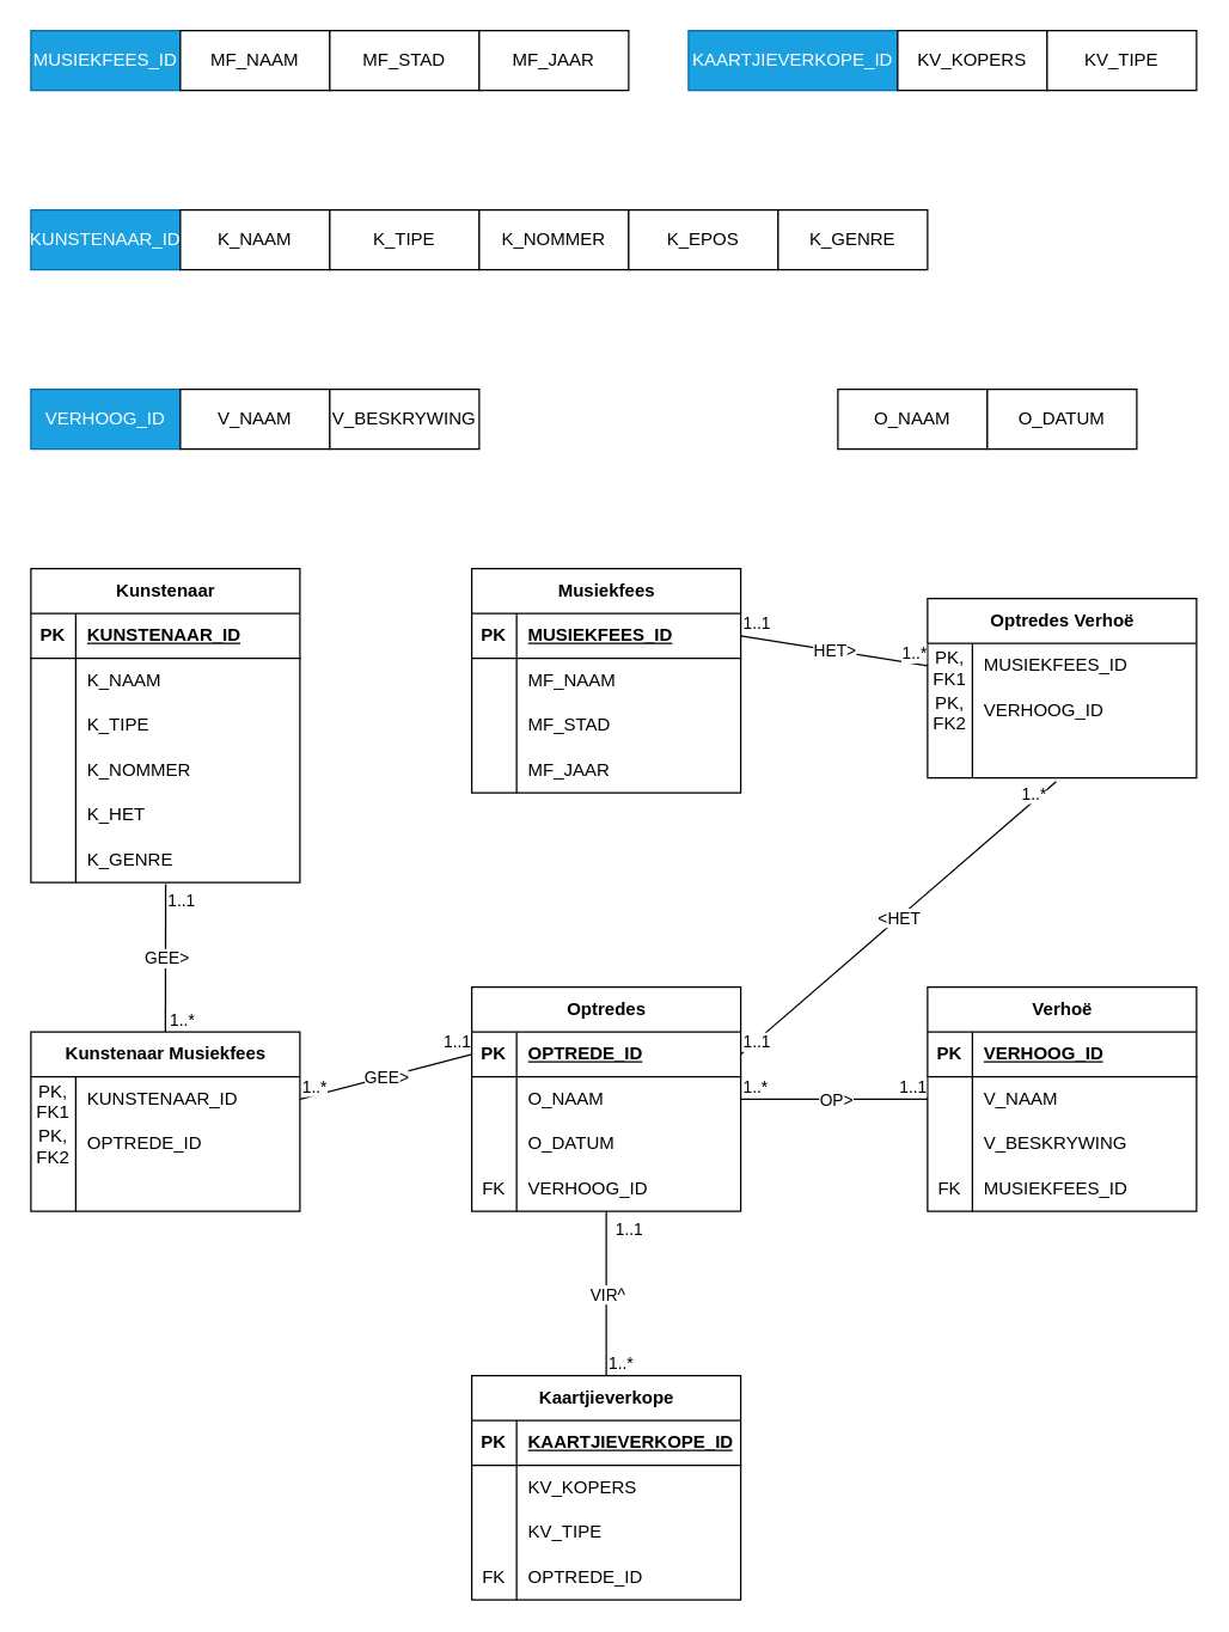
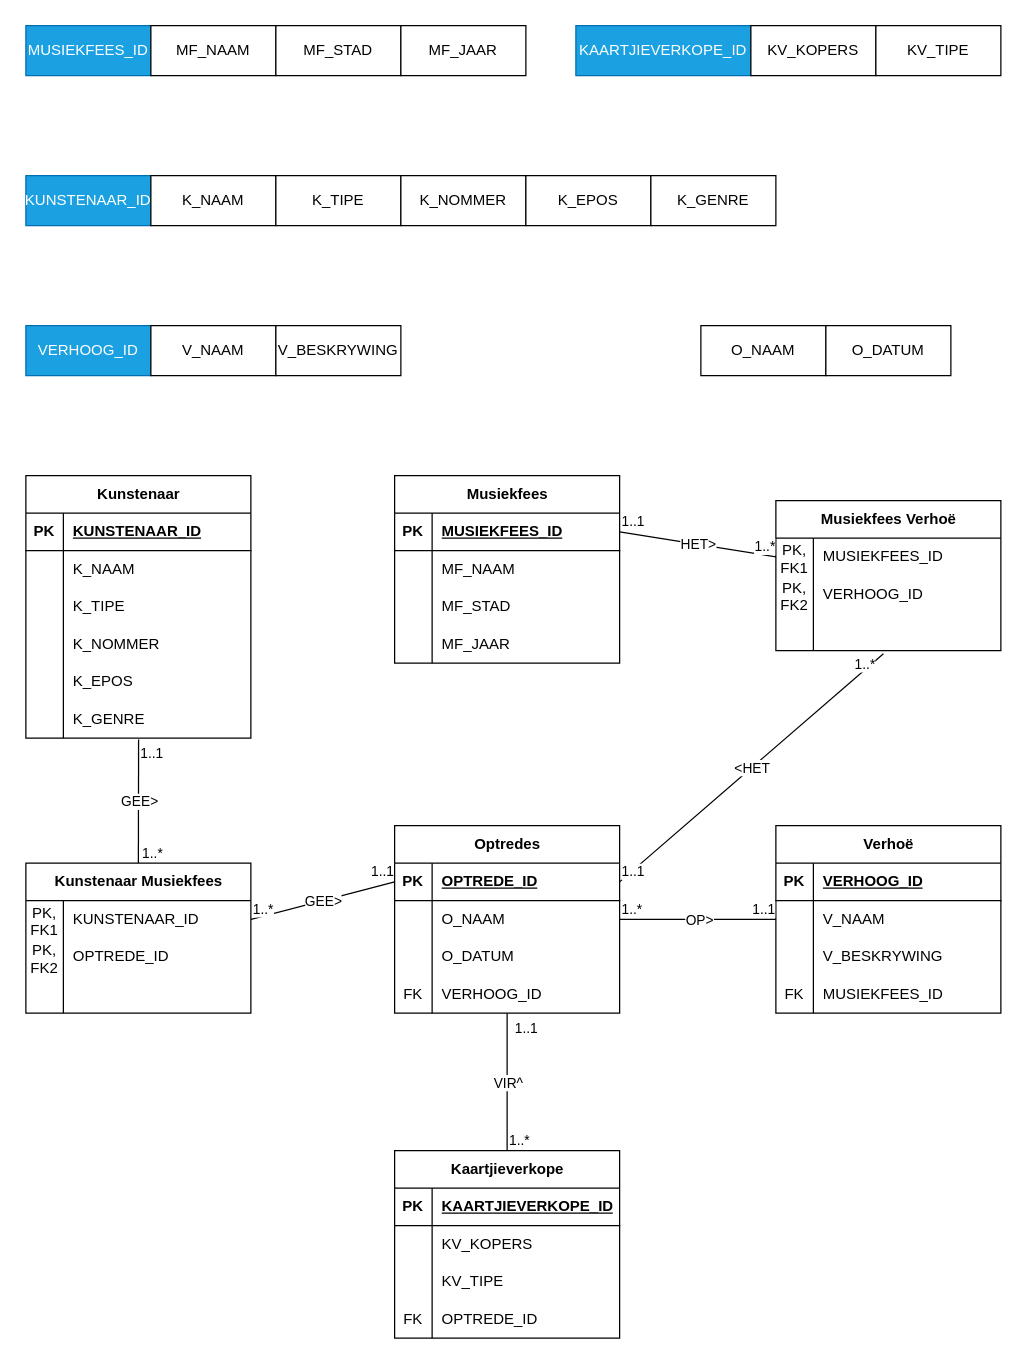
- <mxCell id="105" value="Optredes Verhoë" style="shape=table;startSize=30;container=1;collapsible=1;childLayout=tableLayout;fixedRows=1;rowLines=0;fontStyle=1;align=center;resizeLast=1;html=1;" parent="1" vertex="1"><mxGeometry x="620" y="400" width="180" height="120" as="geometry" /></mxCell>
+ <mxCell id="105" value="Musiekfees Verhoë" style="shape=table;startSize=30;container=1;collapsible=1;childLayout=tableLayout;fixedRows=1;rowLines=0;fontStyle=1;align=center;resizeLast=1;html=1;" parent="1" vertex="1"><mxGeometry x="620" y="400" width="180" height="120" as="geometry" /></mxCell>
- <mxCell id="38" value="K_HET" style="shape=partialRectangle;connectable=0;fillColor=none;top=0;left=0;bottom=0;right=0;align=left;spacingLeft=6;overflow=hidden;whiteSpace=wrap;html=1;" parent="36" vertex="1"><mxGeometry x="30" width="150" height="30" as="geometry"><mxRectangle width="150" height="30" as="alternateBounds" /></mxGeometry></mxCell>
+ <mxCell id="38" value="K_EPOS" style="shape=partialRectangle;connectable=0;fillColor=none;top=0;left=0;bottom=0;right=0;align=left;spacingLeft=6;overflow=hidden;whiteSpace=wrap;html=1;" parent="36" vertex="1"><mxGeometry x="30" width="150" height="30" as="geometry"><mxRectangle width="150" height="30" as="alternateBounds" /></mxGeometry></mxCell>
